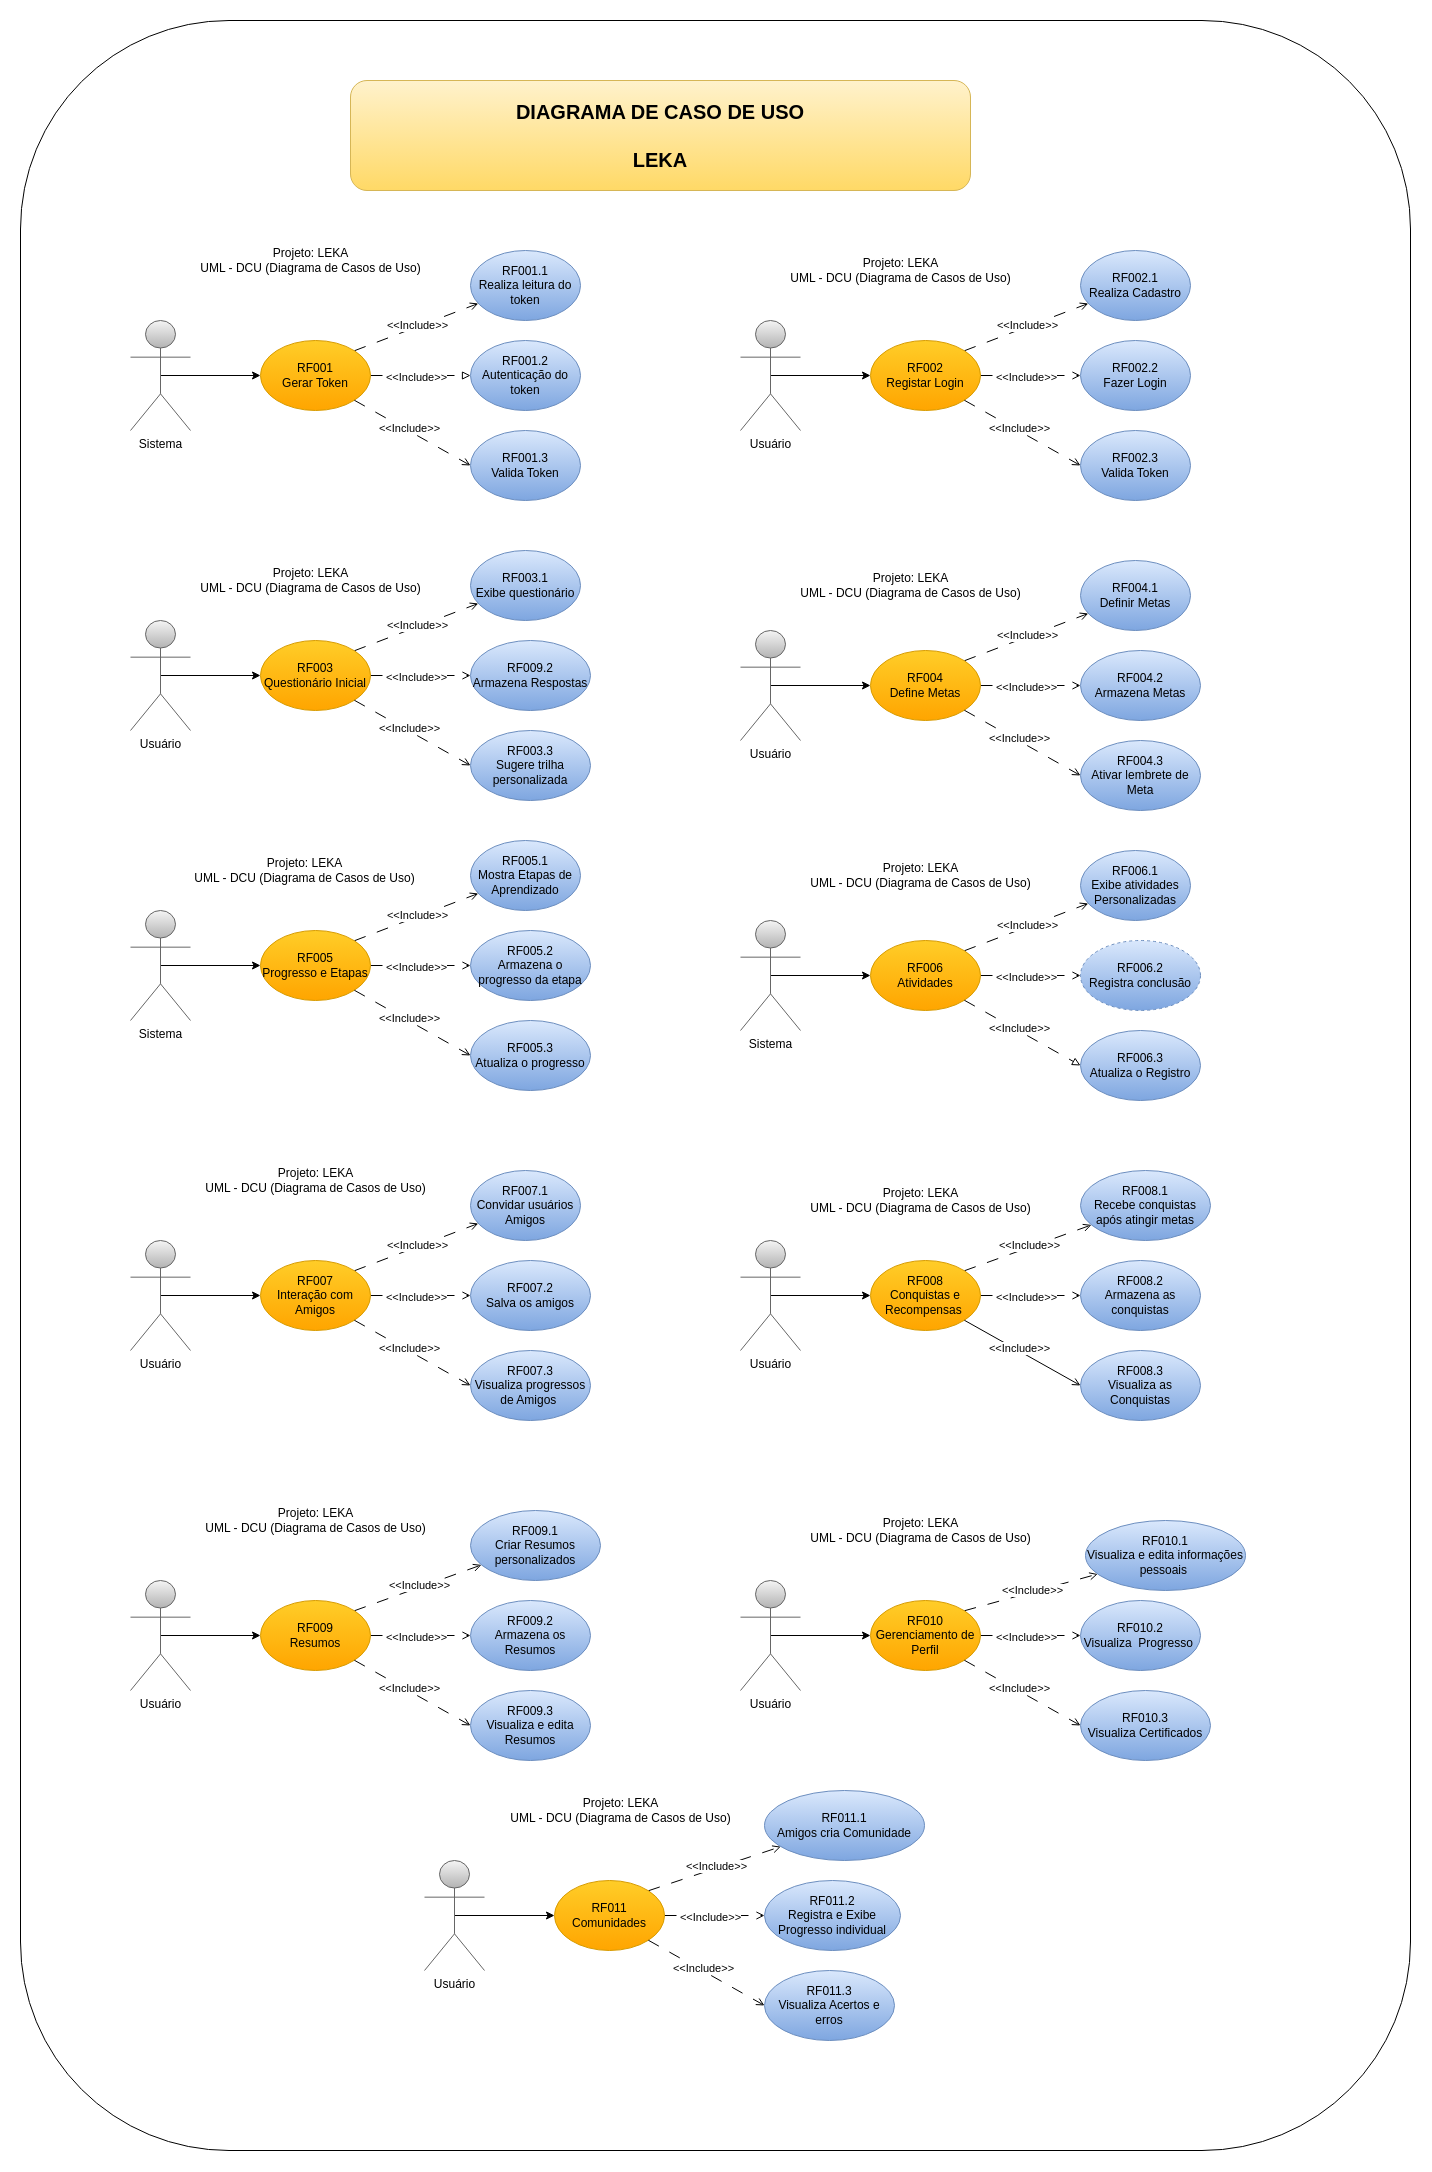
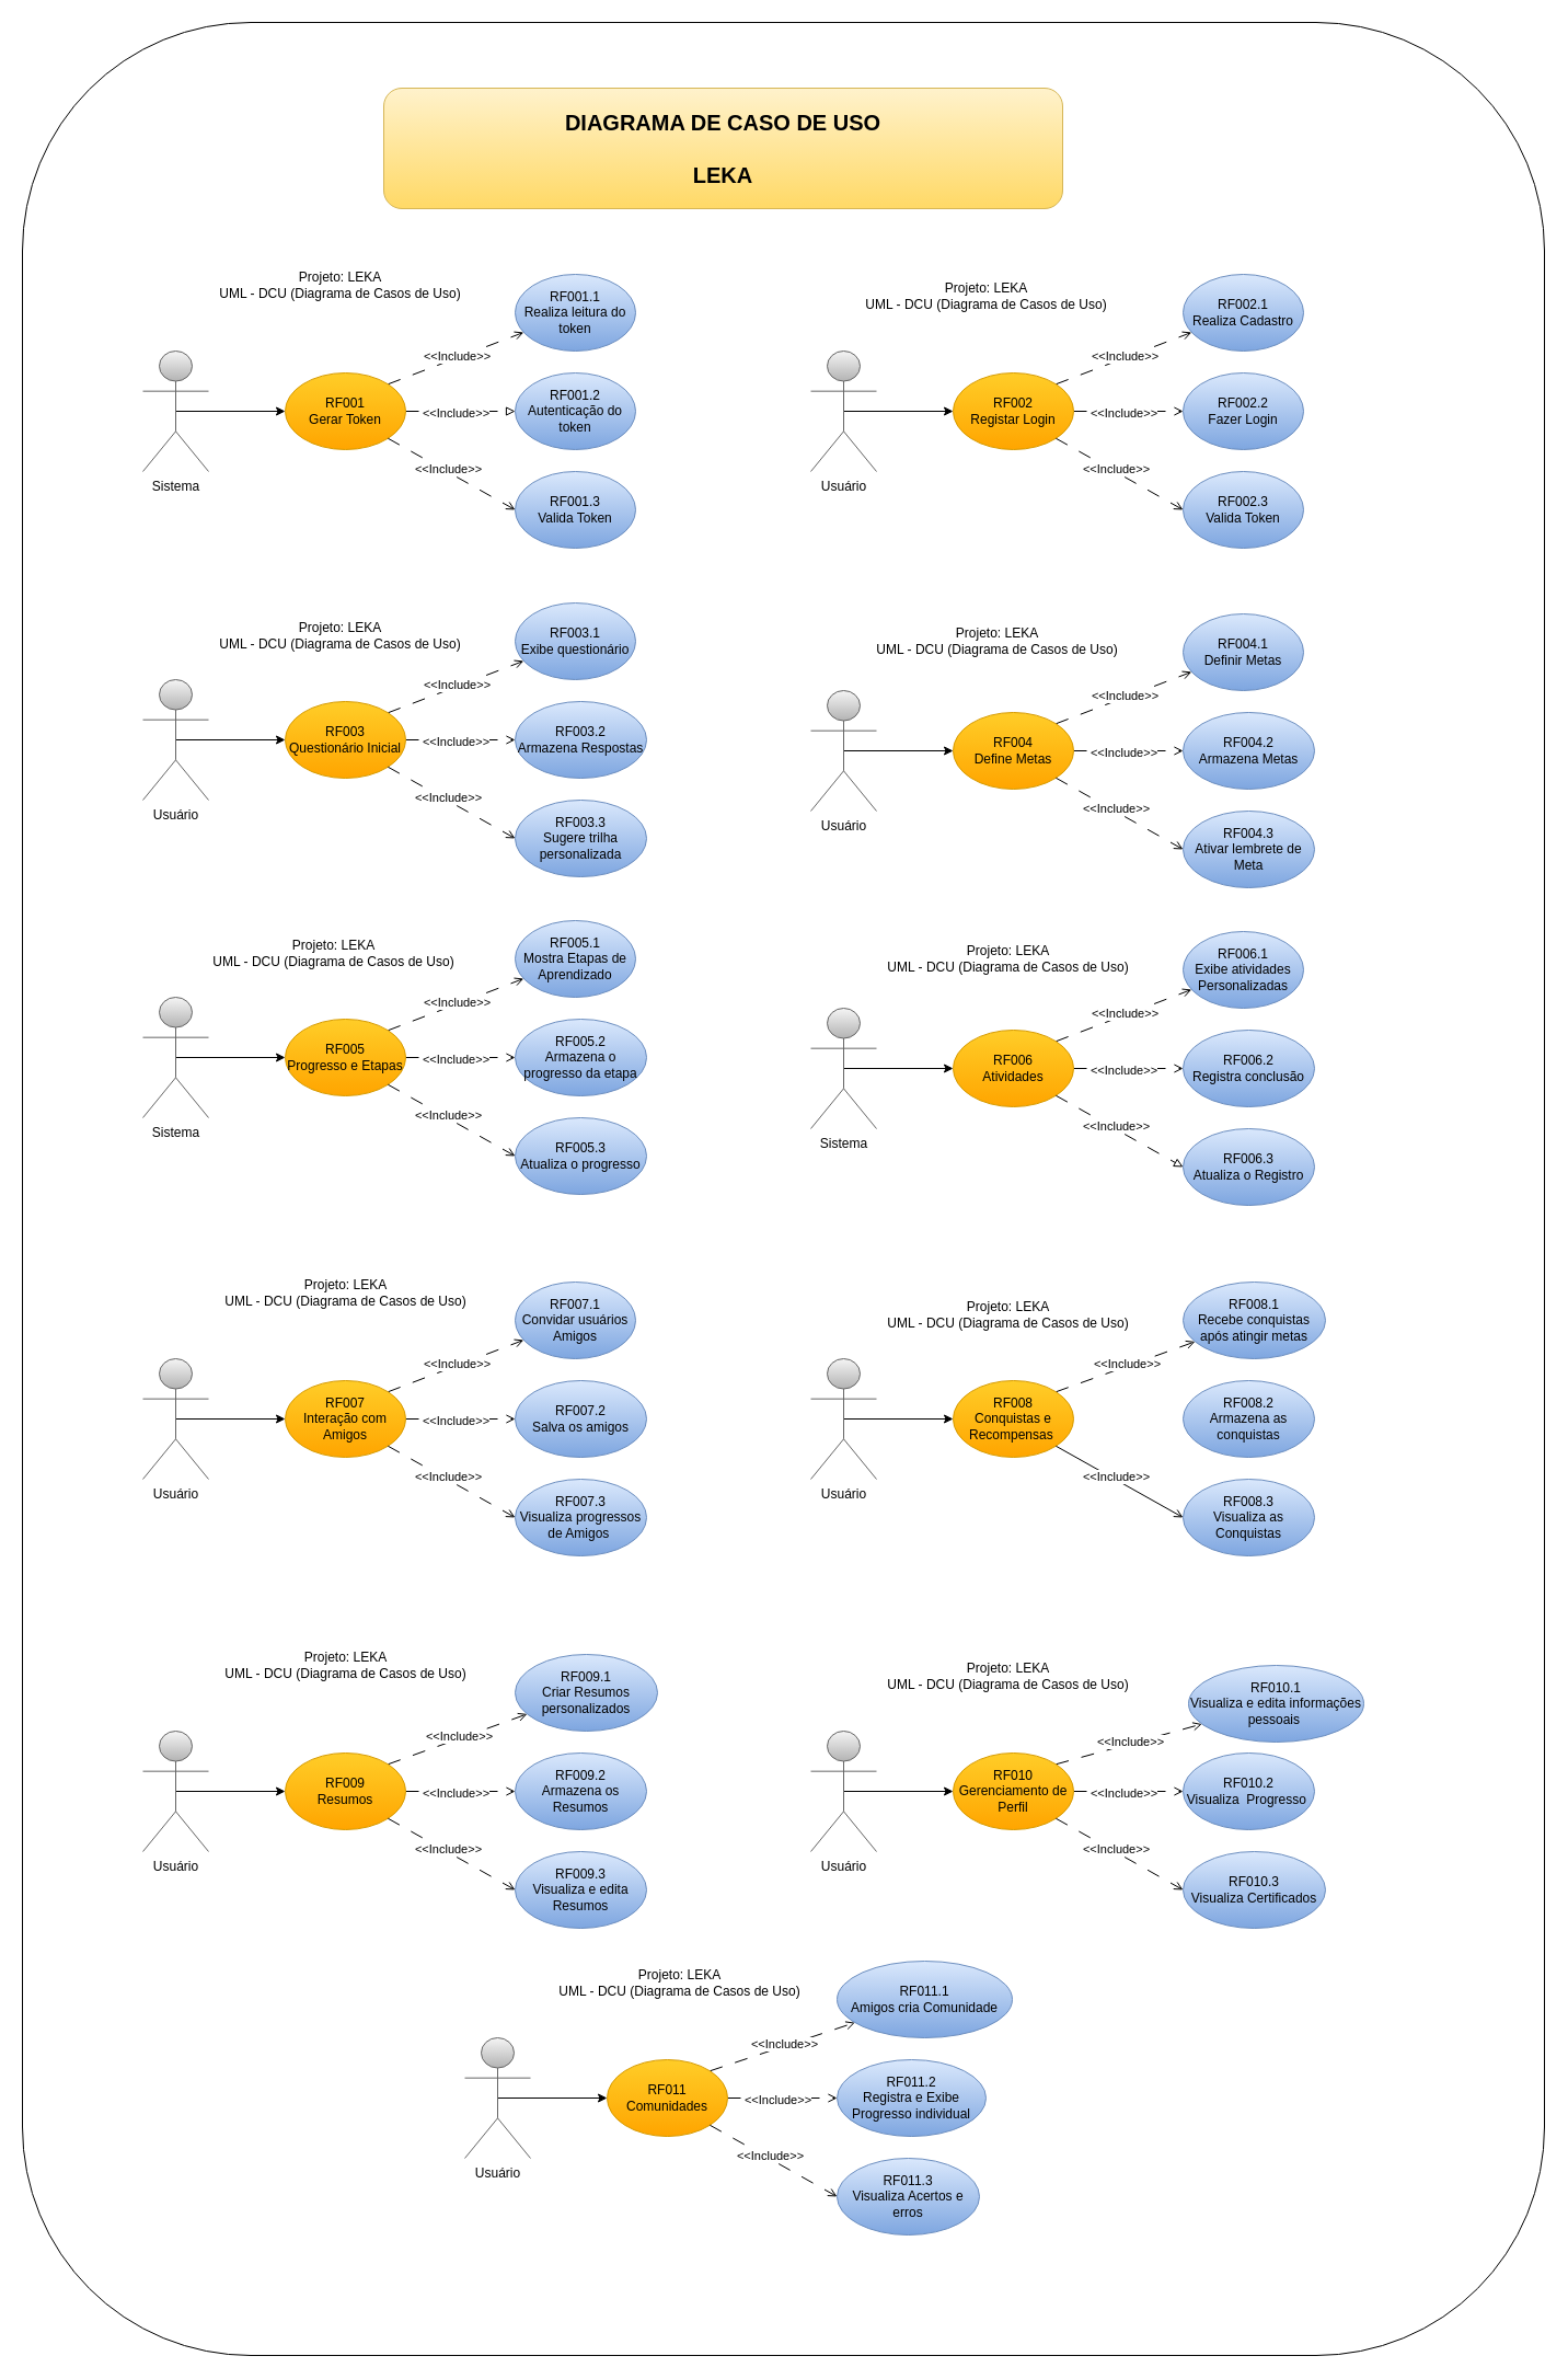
- <mxCell id="35" value="RF009.2&lt;div&gt;Armazena Respostas&lt;/div&gt;" style="ellipse;whiteSpace=wrap;html=1;fillColor=#dae8fc;gradientColor=#7ea6e0;strokeColor=#6c8ebf;" vertex="1" parent="1"><mxGeometry x="470" y="640" width="120" height="70" as="geometry" /></mxCell>
+ <mxCell id="35" value="RF003.2&lt;div&gt;Armazena Respostas&lt;/div&gt;" style="ellipse;whiteSpace=wrap;html=1;fillColor=#dae8fc;gradientColor=#7ea6e0;strokeColor=#6c8ebf;" vertex="1" parent="1"><mxGeometry x="470" y="640" width="120" height="70" as="geometry" /></mxCell>
- <mxCell id="71" value="RF006.2&lt;div&gt;Registra conclusão&lt;/div&gt;" style="ellipse;whiteSpace=wrap;html=1;fillColor=#dae8fc;gradientColor=#7ea6e0;strokeColor=#6c8ebf;dashed=1;" vertex="1" parent="1"><mxGeometry x="1080" y="940" width="120" height="70" as="geometry" /></mxCell>
+ <mxCell id="71" value="RF006.2&lt;div&gt;Registra conclusão&lt;/div&gt;" style="ellipse;whiteSpace=wrap;html=1;fillColor=#dae8fc;gradientColor=#7ea6e0;strokeColor=#6c8ebf;" vertex="1" parent="1"><mxGeometry x="1080" y="940" width="120" height="70" as="geometry" /></mxCell>
- <mxCell id="91" style="rounded=0;orthogonalLoop=1;jettySize=auto;html=1;exitX=1;exitY=0.5;exitDx=0;exitDy=0;entryX=0;entryY=0.5;entryDx=0;entryDy=0;dashed=1;dashPattern=12 12;endArrow=open;endFill=0;" edge="1" parent="1" source="93" target="95"><mxGeometry relative="1" as="geometry" /></mxCell>
- <mxCell id="92" value="&amp;lt;&amp;lt;Include&amp;gt;&amp;gt;" style="edgeLabel;html=1;align=center;verticalAlign=middle;resizable=0;points=[];" vertex="1" connectable="0" parent="91"><mxGeometry x="-0.1" y="-1" relative="1" as="geometry"><mxPoint as="offset" /></mxGeometry></mxCell>
